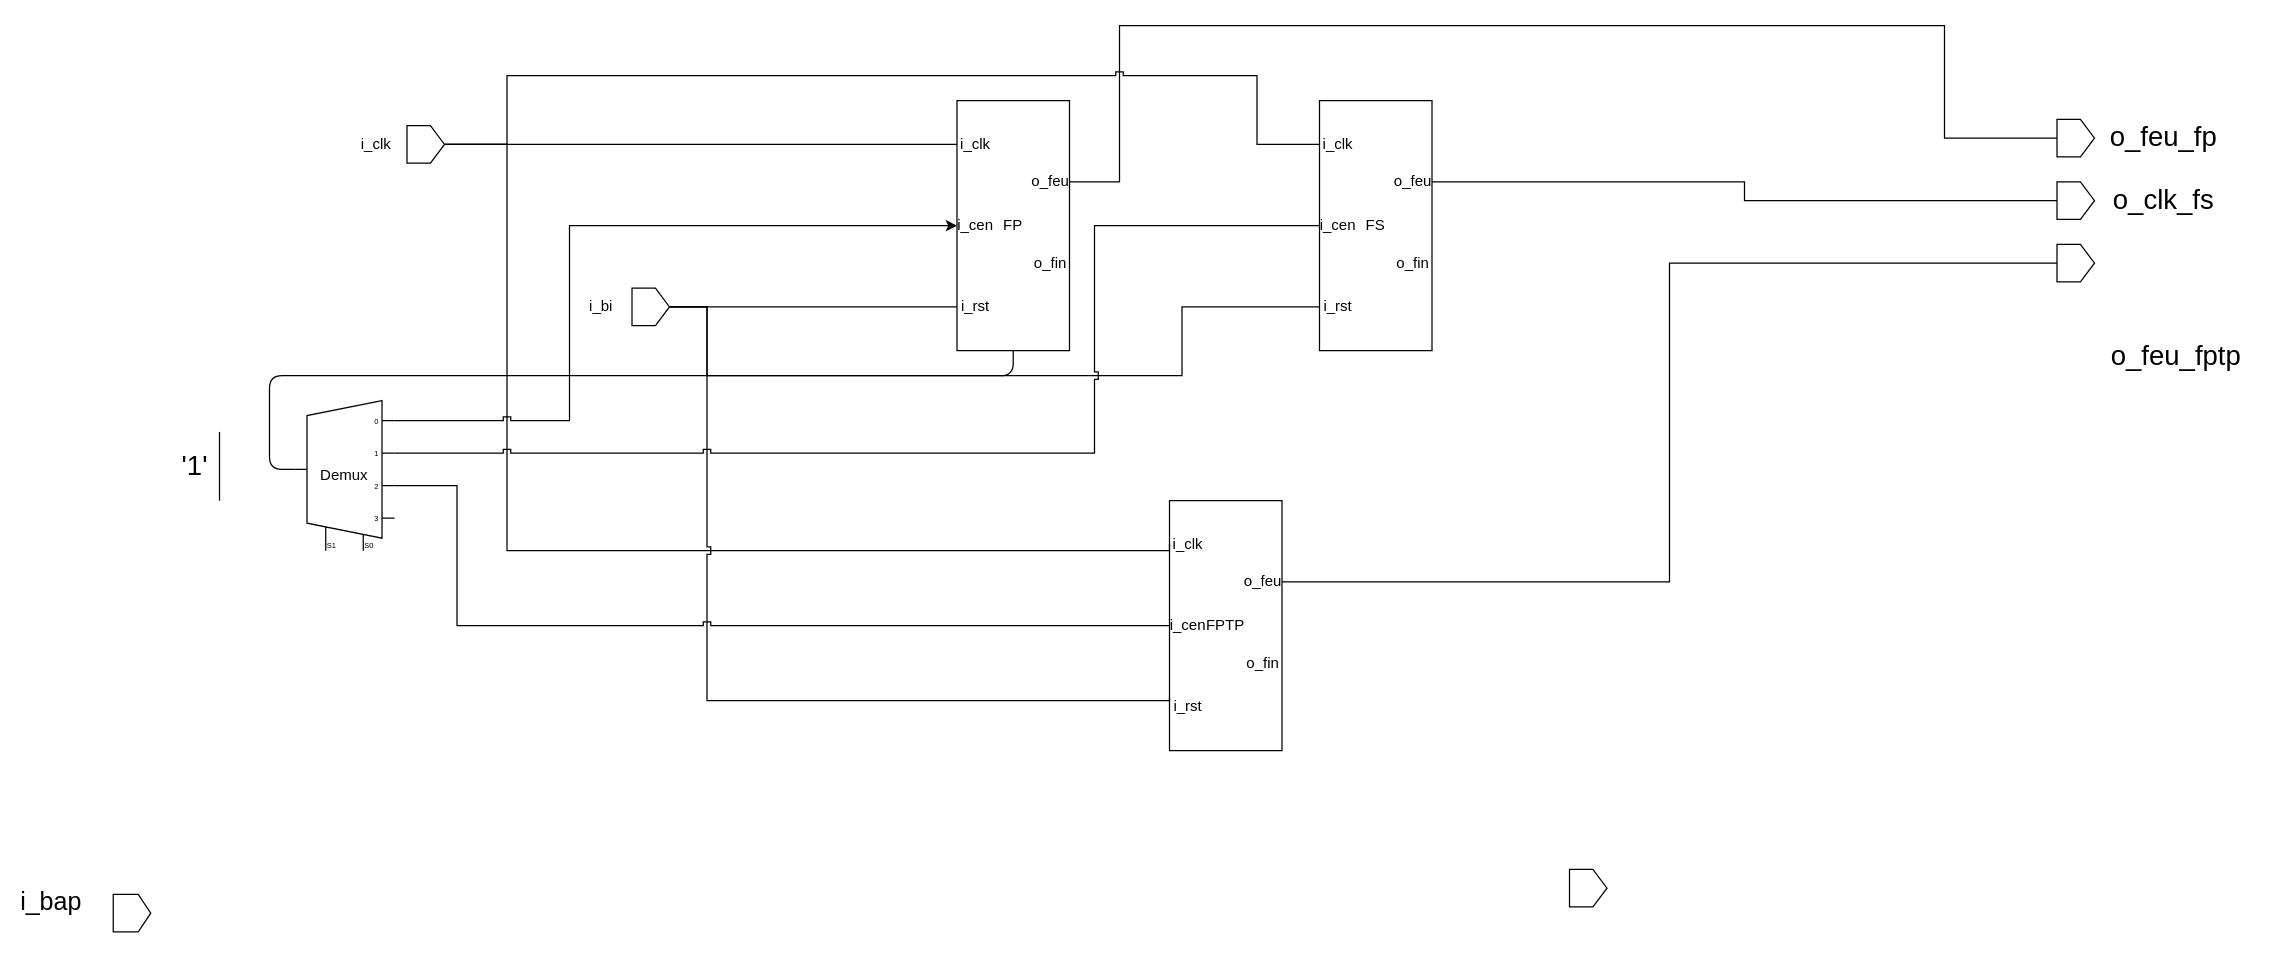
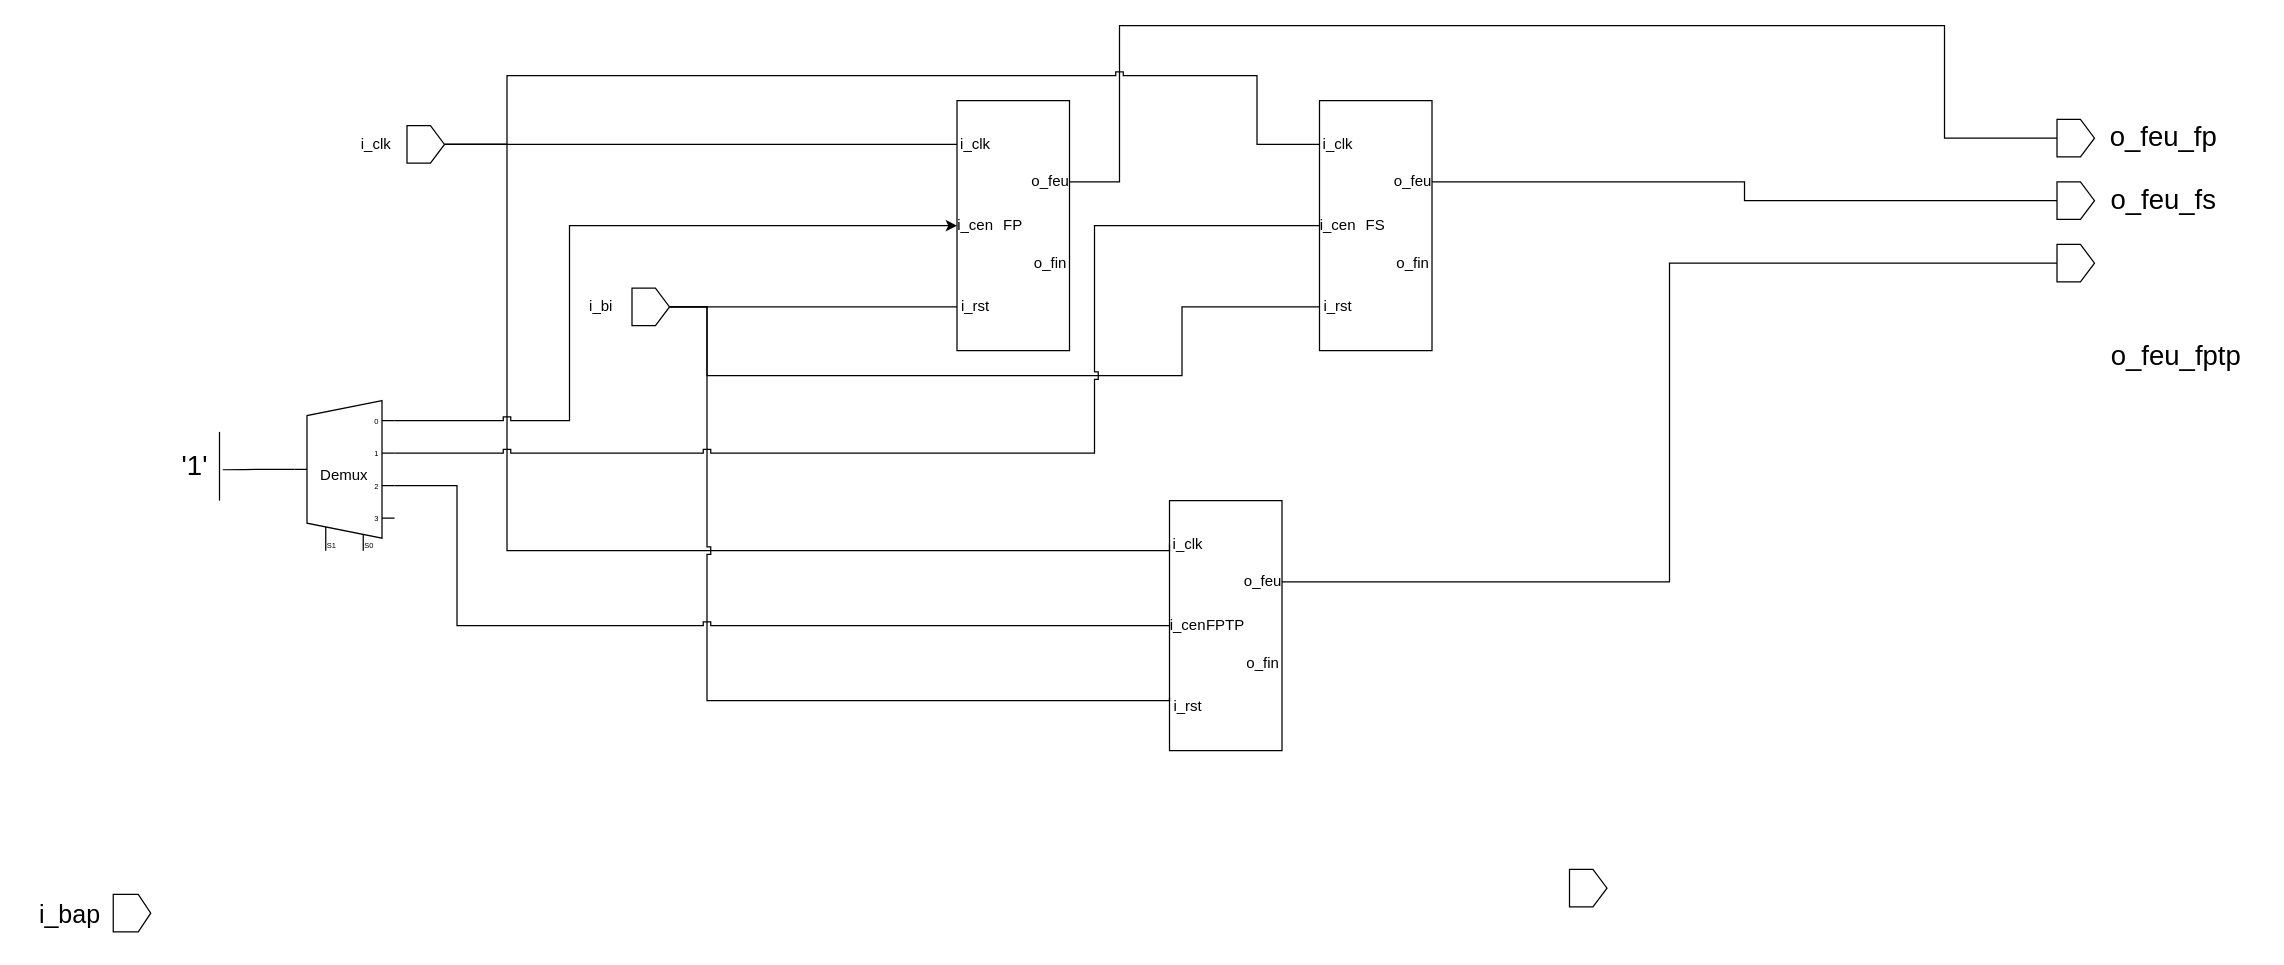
- <mxCell id="35" value="&lt;font style=&quot;font-size: 22px;&quot;&gt;o_clk_fs&lt;/font&gt;" style="text;html=1;align=center;verticalAlign=middle;resizable=0;points=[];autosize=1;strokeColor=none;fillColor=none;" vertex="1" parent="1"><mxGeometry x="1675" y="140" width="110" height="40" as="geometry" /></mxCell>
+ <mxCell id="35" value="&lt;font style=&quot;font-size: 22px;&quot;&gt;o_feu_fs&lt;/font&gt;" style="text;html=1;align=center;verticalAlign=middle;resizable=0;points=[];autosize=1;strokeColor=none;fillColor=none;" vertex="1" parent="1"><mxGeometry x="1675" y="140" width="110" height="40" as="geometry" /></mxCell>
- <mxCell id="45" style="edgeStyle=orthogonalEdgeStyle;orthogonalLoop=1;jettySize=auto;html=1;exitX=0;exitY=0.458;exitDx=0;exitDy=0;exitPerimeter=0;endArrow=none;endFill=0;" edge="1" parent="1" source="42" target="2"><mxGeometry relative="1" as="geometry" /></mxCell>
+ <mxCell id="45" style="edgeStyle=orthogonalEdgeStyle;orthogonalLoop=1;jettySize=auto;html=1;exitX=0;exitY=0.458;exitDx=0;exitDy=0;exitPerimeter=0;entryX=1.065;entryY=0.57;entryDx=0;entryDy=0;entryPerimeter=0;endArrow=none;endFill=0;" edge="1" parent="1" source="42" target="44"><mxGeometry relative="1" as="geometry" /></mxCell>
- <mxCell id="47" value="i_bap" style="text;html=1;align=center;verticalAlign=middle;resizable=0;points=[];autosize=1;strokeColor=none;fillColor=none;rounded=0;fontSize=20;" vertex="1" parent="1"><mxGeometry x="5" y="700" width="70" height="40" as="geometry" /></mxCell>
+ <mxCell id="47" value="i_bap" style="text;html=1;align=center;verticalAlign=middle;resizable=0;points=[];autosize=1;strokeColor=none;fillColor=none;rounded=0;fontSize=20;" vertex="1" parent="1"><mxGeometry x="20" y="710" width="70" height="40" as="geometry" /></mxCell>
